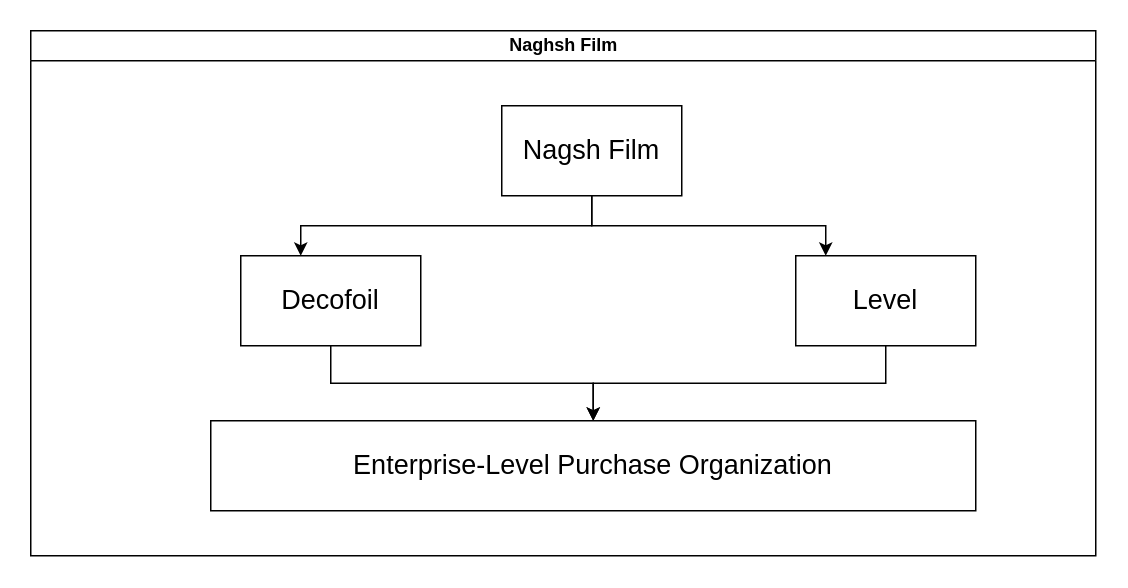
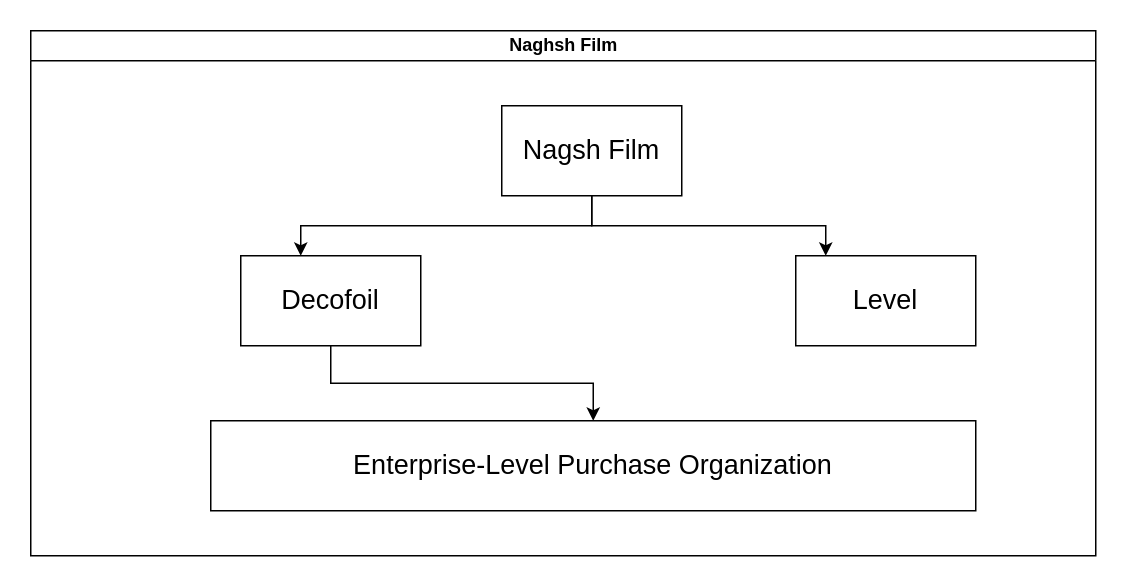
- <mxCell id="7" style="edgeStyle=orthogonalEdgeStyle;rounded=0;orthogonalLoop=1;jettySize=auto;html=1;fontSize=18;" edge="1" parent="2" source="8" target="10"><mxGeometry relative="1" as="geometry" /></mxCell>
